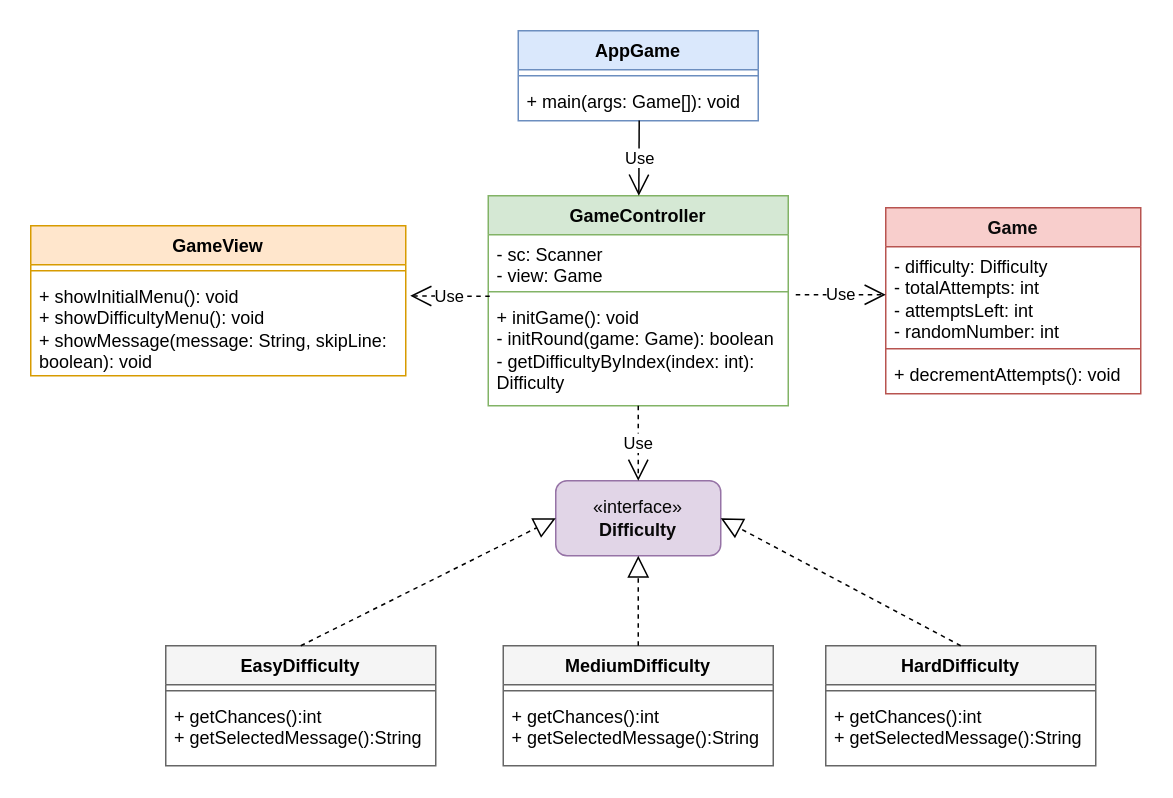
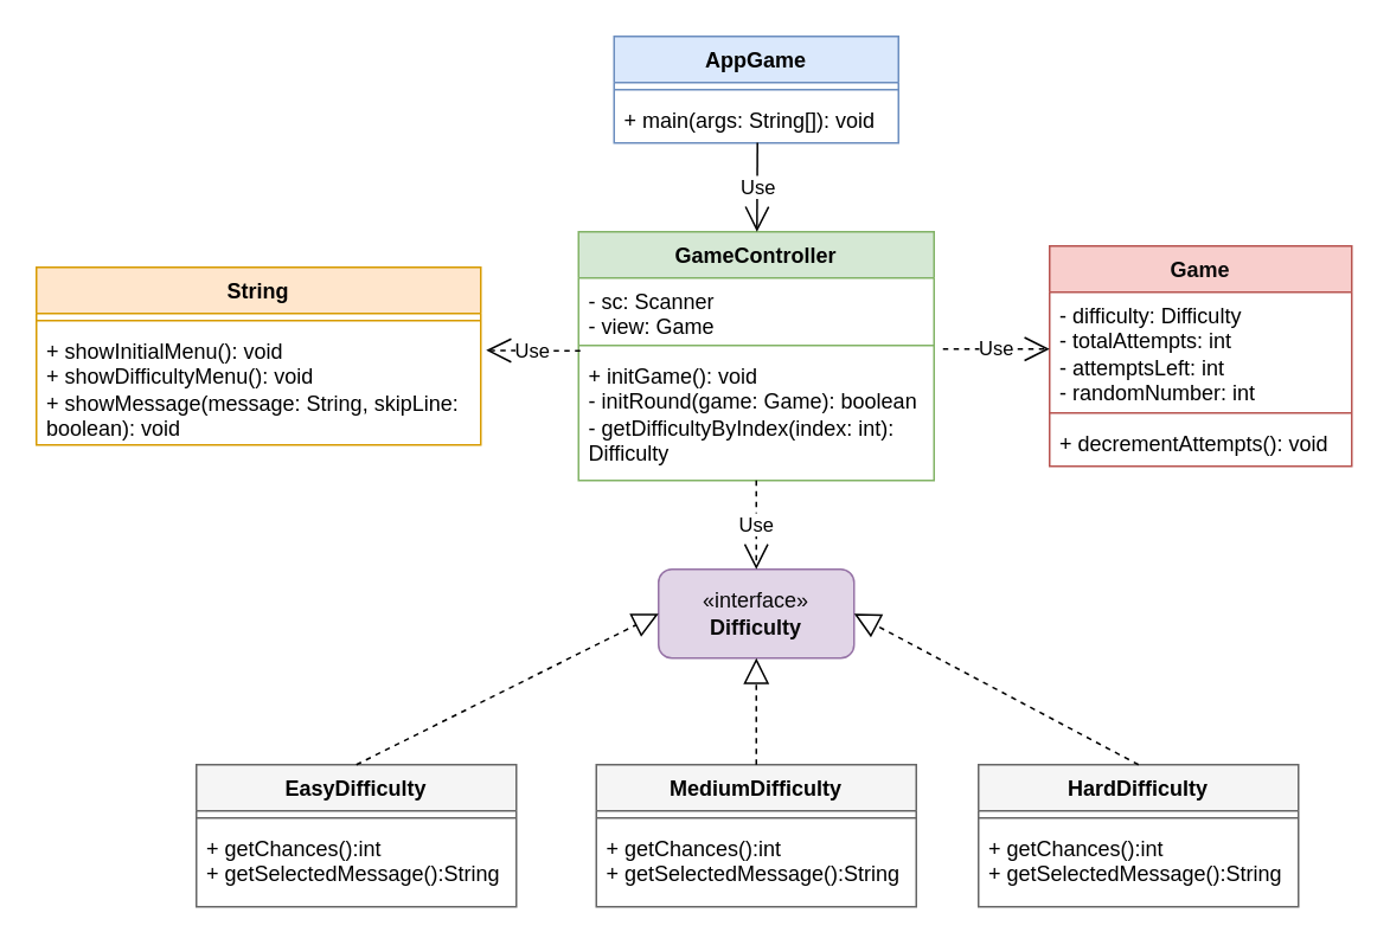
- <mxCell id="4" value="+ main(args: Game[]): void" style="text;strokeColor=none;fillColor=none;align=left;verticalAlign=top;spacingLeft=4;spacingRight=4;overflow=hidden;rotatable=0;points=[[0,0.5],[1,0.5]];portConstraint=eastwest;whiteSpace=wrap;html=1;" vertex="1" parent="2"><mxGeometry y="34" width="160" height="26" as="geometry" /></mxCell>
+ <mxCell id="4" value="+ main(args: String[]): void" style="text;strokeColor=none;fillColor=none;align=left;verticalAlign=top;spacingLeft=4;spacingRight=4;overflow=hidden;rotatable=0;points=[[0,0.5],[1,0.5]];portConstraint=eastwest;whiteSpace=wrap;html=1;" vertex="1" parent="2"><mxGeometry y="34" width="160" height="26" as="geometry" /></mxCell>
- <mxCell id="9" value="GameView&lt;div&gt;&lt;br&gt;&lt;/div&gt;" style="swimlane;fontStyle=1;align=center;verticalAlign=top;childLayout=stackLayout;horizontal=1;startSize=26;horizontalStack=0;resizeParent=1;resizeParentMax=0;resizeLast=0;collapsible=1;marginBottom=0;whiteSpace=wrap;html=1;fillColor=#ffe6cc;strokeColor=#d79b00;" vertex="1" parent="1"><mxGeometry x="20" y="150" width="250" height="100" as="geometry" /></mxCell>
+ <mxCell id="9" value="String&lt;div&gt;&lt;br&gt;&lt;/div&gt;" style="swimlane;fontStyle=1;align=center;verticalAlign=top;childLayout=stackLayout;horizontal=1;startSize=26;horizontalStack=0;resizeParent=1;resizeParentMax=0;resizeLast=0;collapsible=1;marginBottom=0;whiteSpace=wrap;html=1;fillColor=#ffe6cc;strokeColor=#d79b00;" vertex="1" parent="1"><mxGeometry x="20" y="150" width="250" height="100" as="geometry" /></mxCell>
